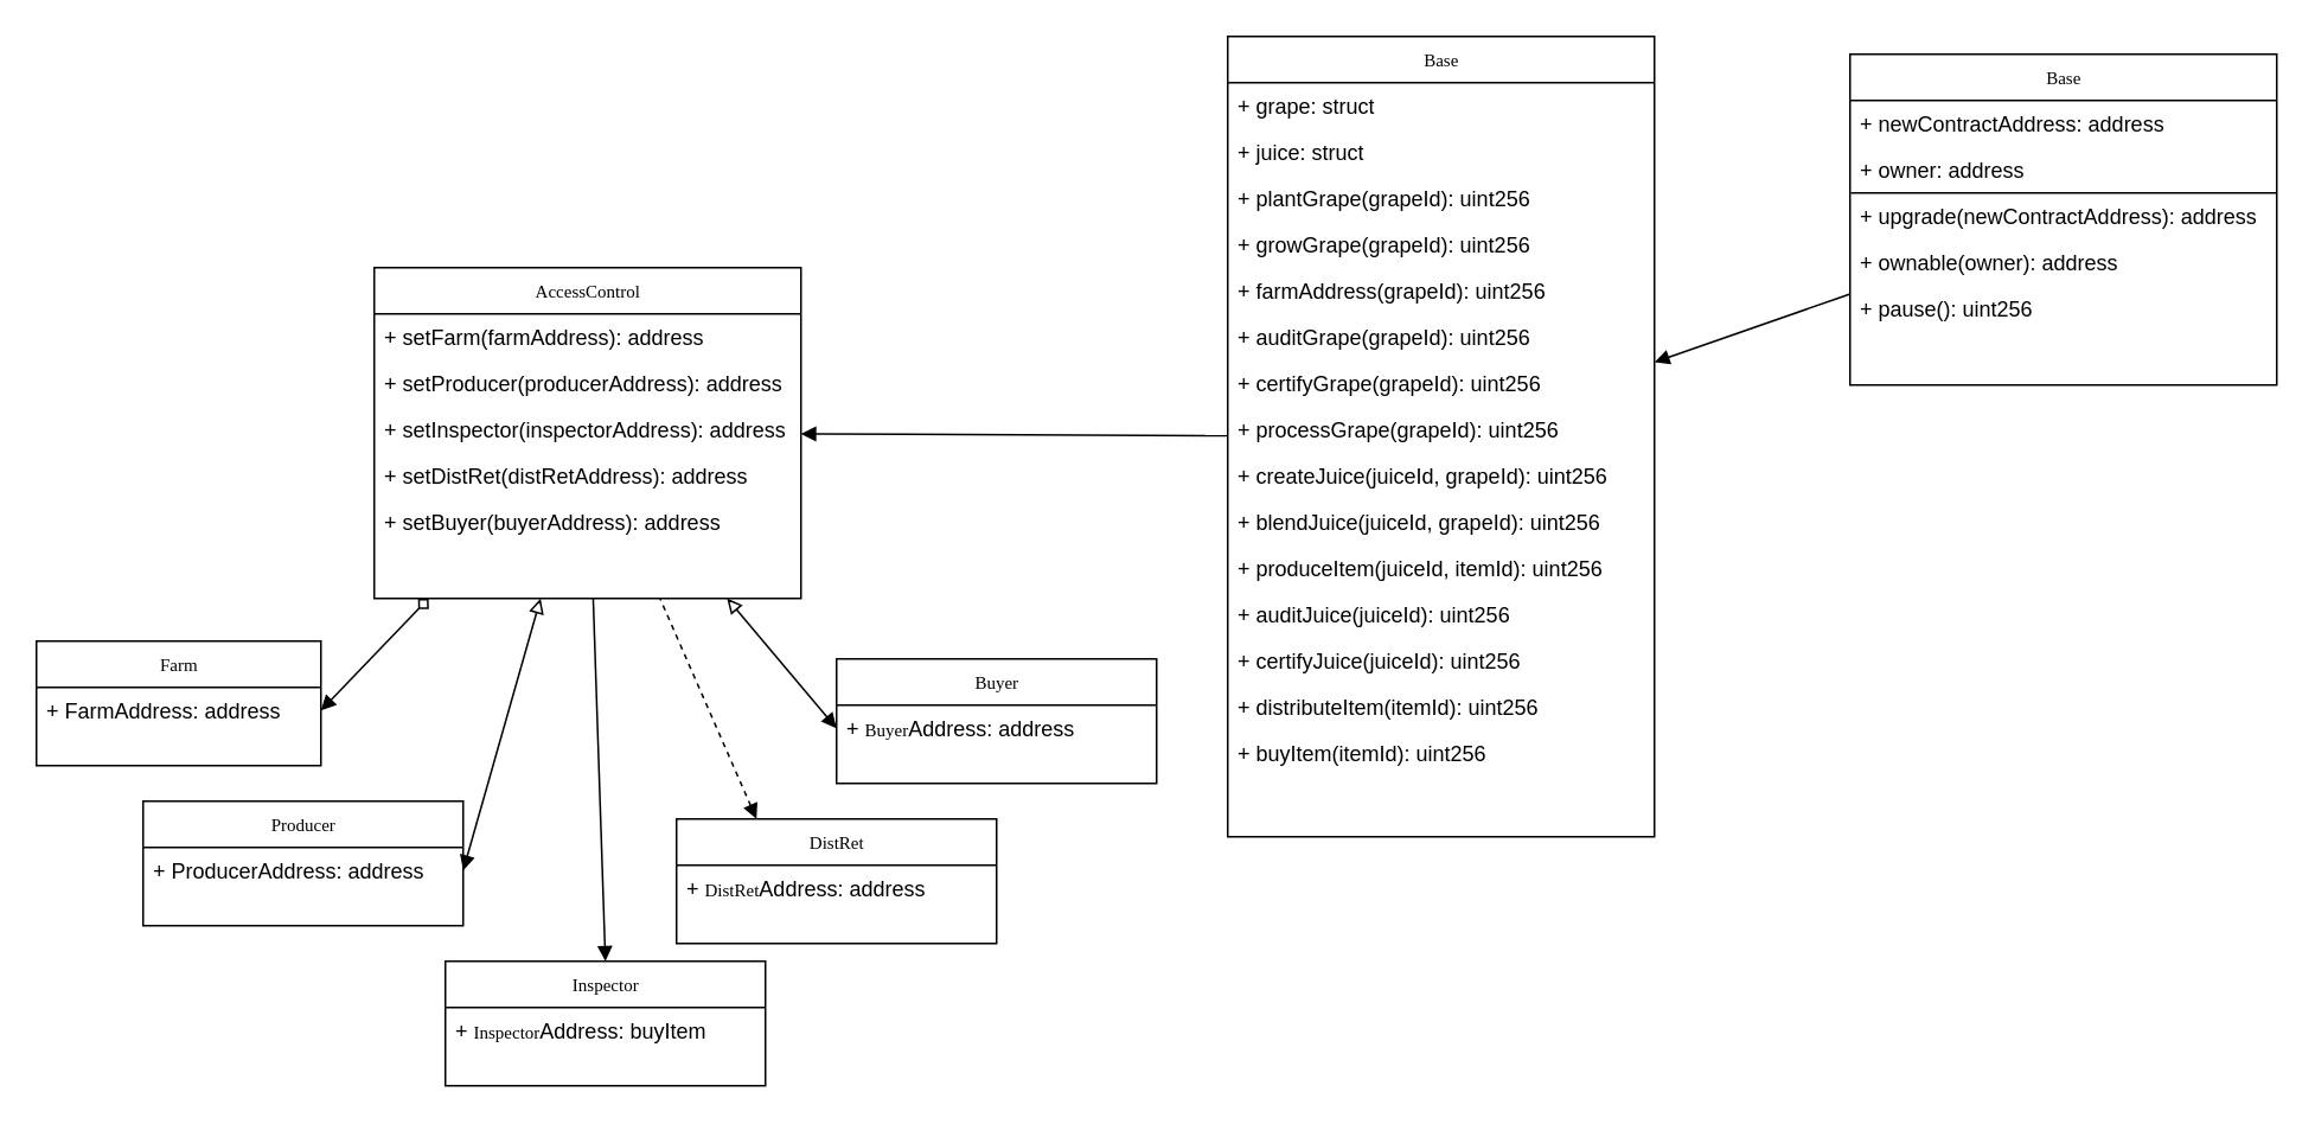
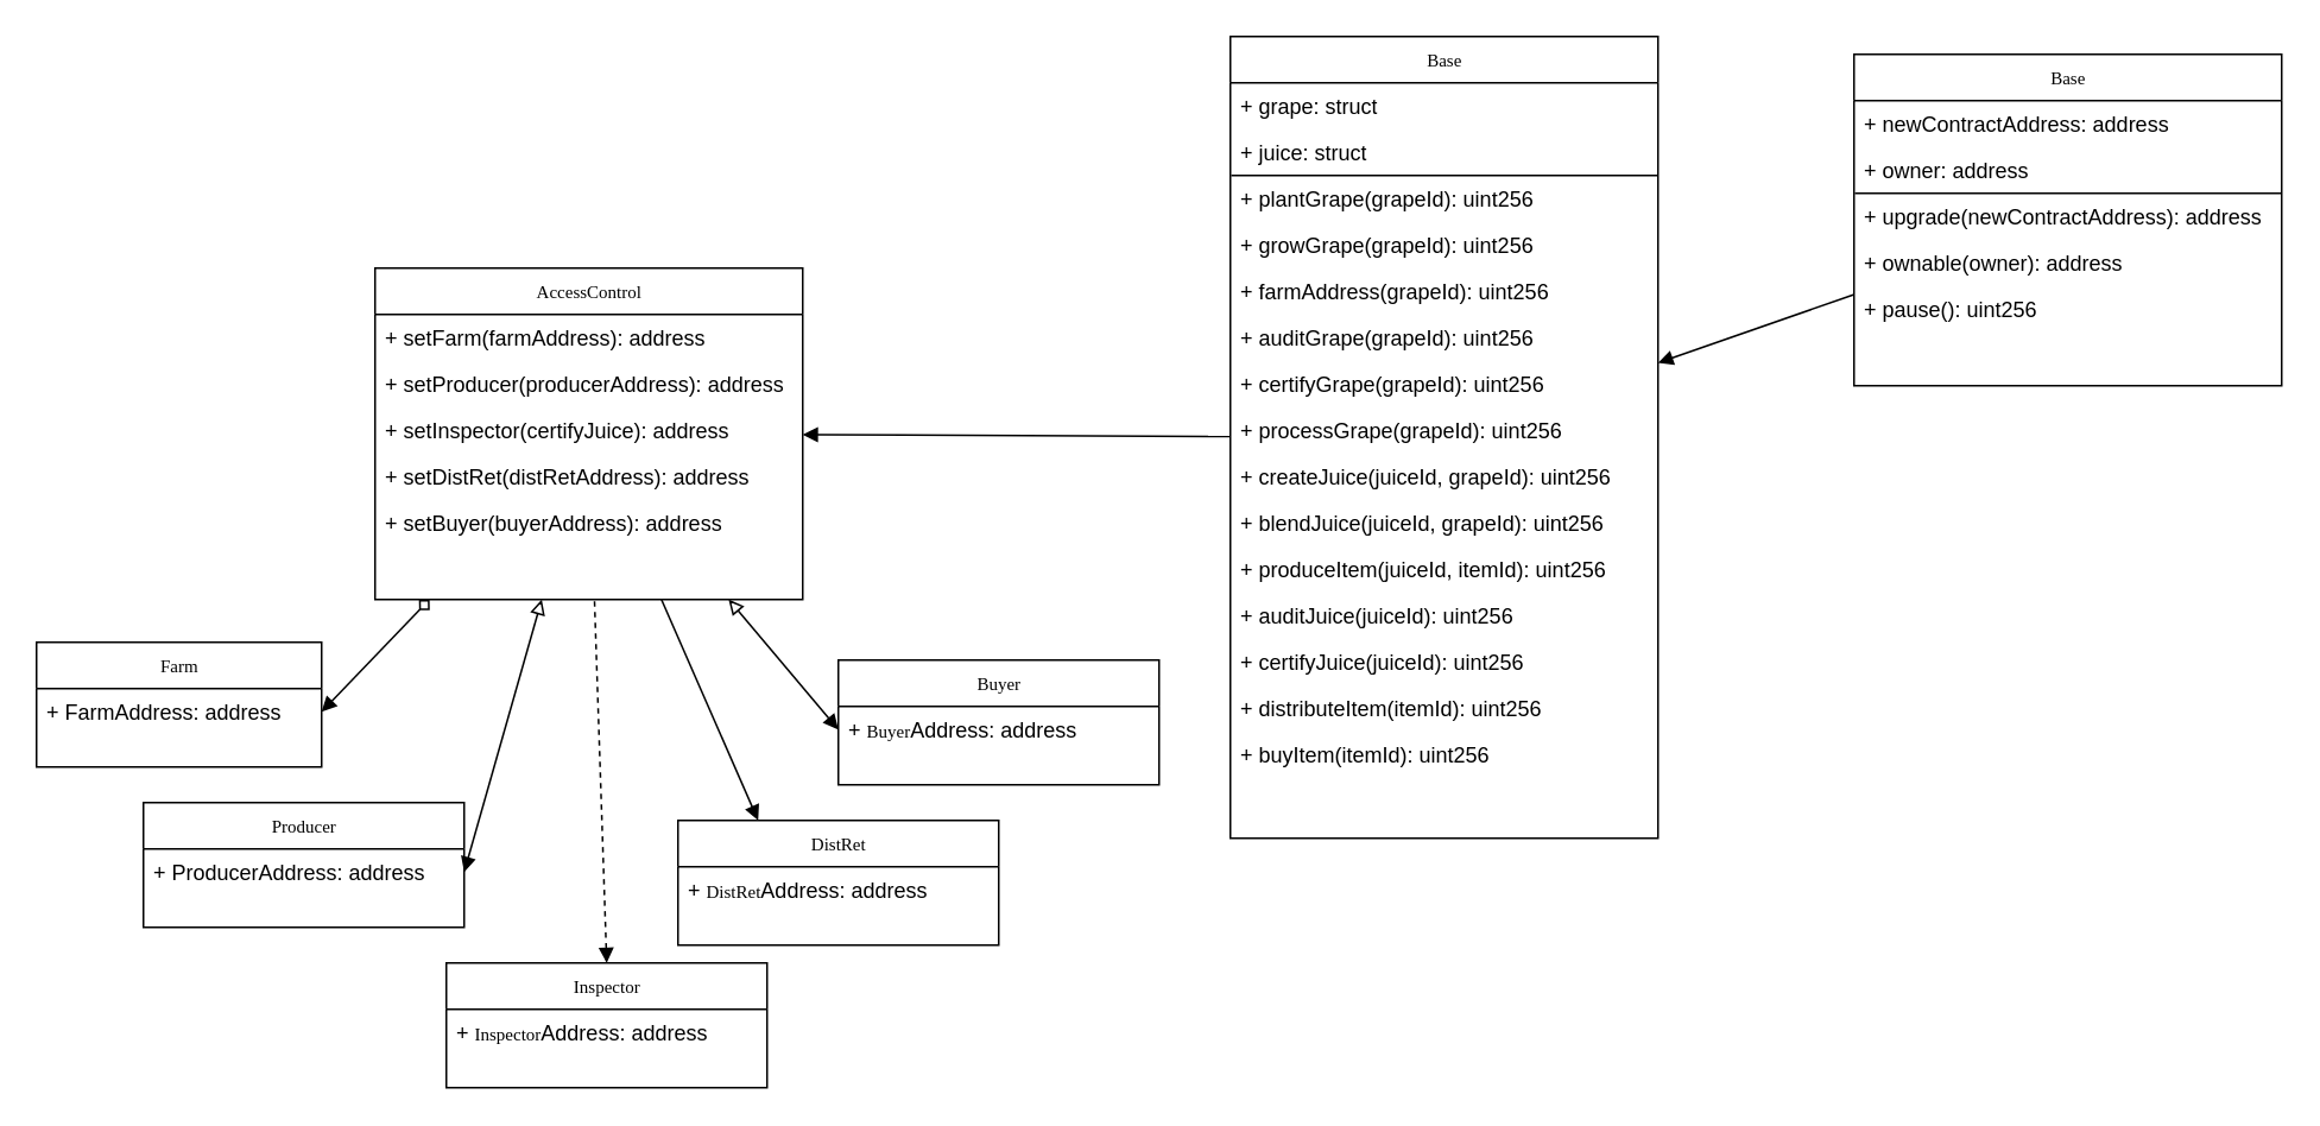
+ <mxCell id="29" value="" style="endArrow=none;html=1;exitX=0.002;exitY=0.001;exitDx=0;exitDy=0;exitPerimeter=0;entryX=0.999;entryY=1.003;entryDx=0;entryDy=0;entryPerimeter=0;" edge="1" parent="23" source="26" target="25"><mxGeometry width="50" height="50" relative="1" as="geometry"><mxPoint x="180" y="200" as="sourcePoint" /><mxPoint x="241" y="91" as="targetPoint" /></mxGeometry></mxCell>
- <mxCell id="5" value="+ setInspector(inspectorAddress): address" style="text;html=1;strokeColor=none;fillColor=none;align=left;verticalAlign=top;spacingLeft=4;spacingRight=4;whiteSpace=wrap;overflow=hidden;rotatable=0;points=[[0,0.5],[1,0.5]];portConstraint=eastwest;" parent="2" vertex="1"><mxGeometry y="78" width="240" height="26" as="geometry" /></mxCell>
+ <mxCell id="5" value="+ setInspector(certifyJuice): address" style="text;html=1;strokeColor=none;fillColor=none;align=left;verticalAlign=top;spacingLeft=4;spacingRight=4;whiteSpace=wrap;overflow=hidden;rotatable=0;points=[[0,0.5],[1,0.5]];portConstraint=eastwest;" parent="2" vertex="1"><mxGeometry y="78" width="240" height="26" as="geometry" /></mxCell>
- <mxCell id="15" style="edgeStyle=none;rounded=0;orthogonalLoop=1;jettySize=auto;html=1;exitX=0.25;exitY=0;exitDx=0;exitDy=0;startArrow=block;startFill=1;endArrow=none;endFill=0;dashed=1;" edge="1" parent="1" source="16" target="2"><mxGeometry relative="1" as="geometry" /></mxCell>
+ <mxCell id="15" style="edgeStyle=none;rounded=0;orthogonalLoop=1;jettySize=auto;html=1;exitX=0.25;exitY=0;exitDx=0;exitDy=0;startArrow=block;startFill=1;endArrow=none;endFill=0;" edge="1" parent="1" source="16" target="2"><mxGeometry relative="1" as="geometry" /></mxCell>
- <mxCell id="12" style="edgeStyle=none;rounded=0;orthogonalLoop=1;jettySize=auto;html=1;exitX=0.5;exitY=0;exitDx=0;exitDy=0;startArrow=block;startFill=1;endArrow=none;endFill=0;" edge="1" parent="1" source="13" target="2"><mxGeometry relative="1" as="geometry" /></mxCell>
+ <mxCell id="12" style="edgeStyle=none;rounded=0;orthogonalLoop=1;jettySize=auto;html=1;exitX=0.5;exitY=0;exitDx=0;exitDy=0;startArrow=block;startFill=1;endArrow=none;endFill=0;dashed=1;" edge="1" parent="1" source="13" target="2"><mxGeometry relative="1" as="geometry" /></mxCell>
- <mxCell id="14" value="+&amp;nbsp;&lt;span style=&quot;font-family: &amp;#34;verdana&amp;#34; ; font-size: 10px ; text-align: center&quot;&gt;Inspector&lt;/span&gt;Address: buyItem" style="text;html=1;strokeColor=none;fillColor=none;align=left;verticalAlign=top;spacingLeft=4;spacingRight=4;whiteSpace=wrap;overflow=hidden;rotatable=0;points=[[0,0.5],[1,0.5]];portConstraint=eastwest;" vertex="1" parent="13"><mxGeometry y="26" width="180" height="26" as="geometry" /></mxCell>
+ <mxCell id="14" value="+&amp;nbsp;&lt;span style=&quot;font-family: &amp;#34;verdana&amp;#34; ; font-size: 10px ; text-align: center&quot;&gt;Inspector&lt;/span&gt;Address: address" style="text;html=1;strokeColor=none;fillColor=none;align=left;verticalAlign=top;spacingLeft=4;spacingRight=4;whiteSpace=wrap;overflow=hidden;rotatable=0;points=[[0,0.5],[1,0.5]];portConstraint=eastwest;" vertex="1" parent="13"><mxGeometry y="26" width="180" height="26" as="geometry" /></mxCell>
